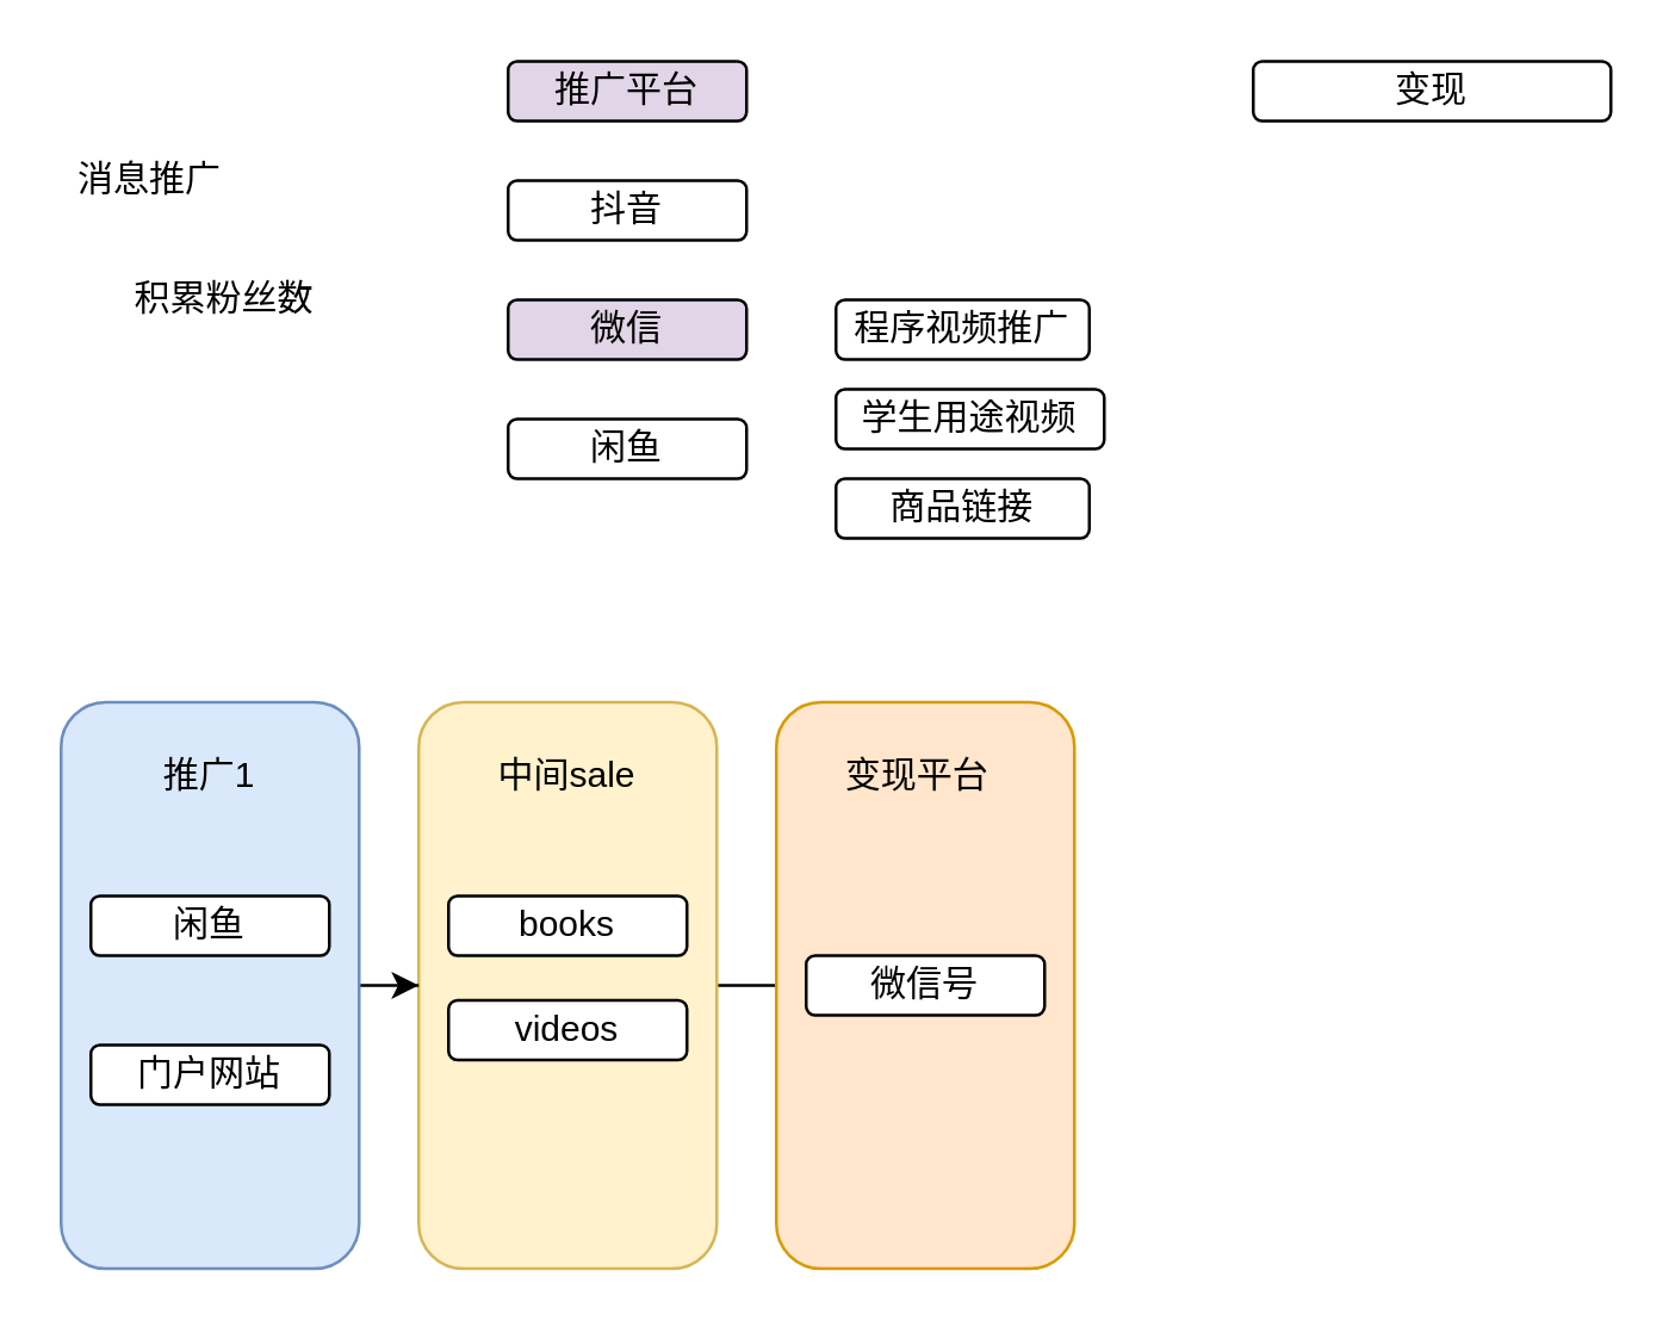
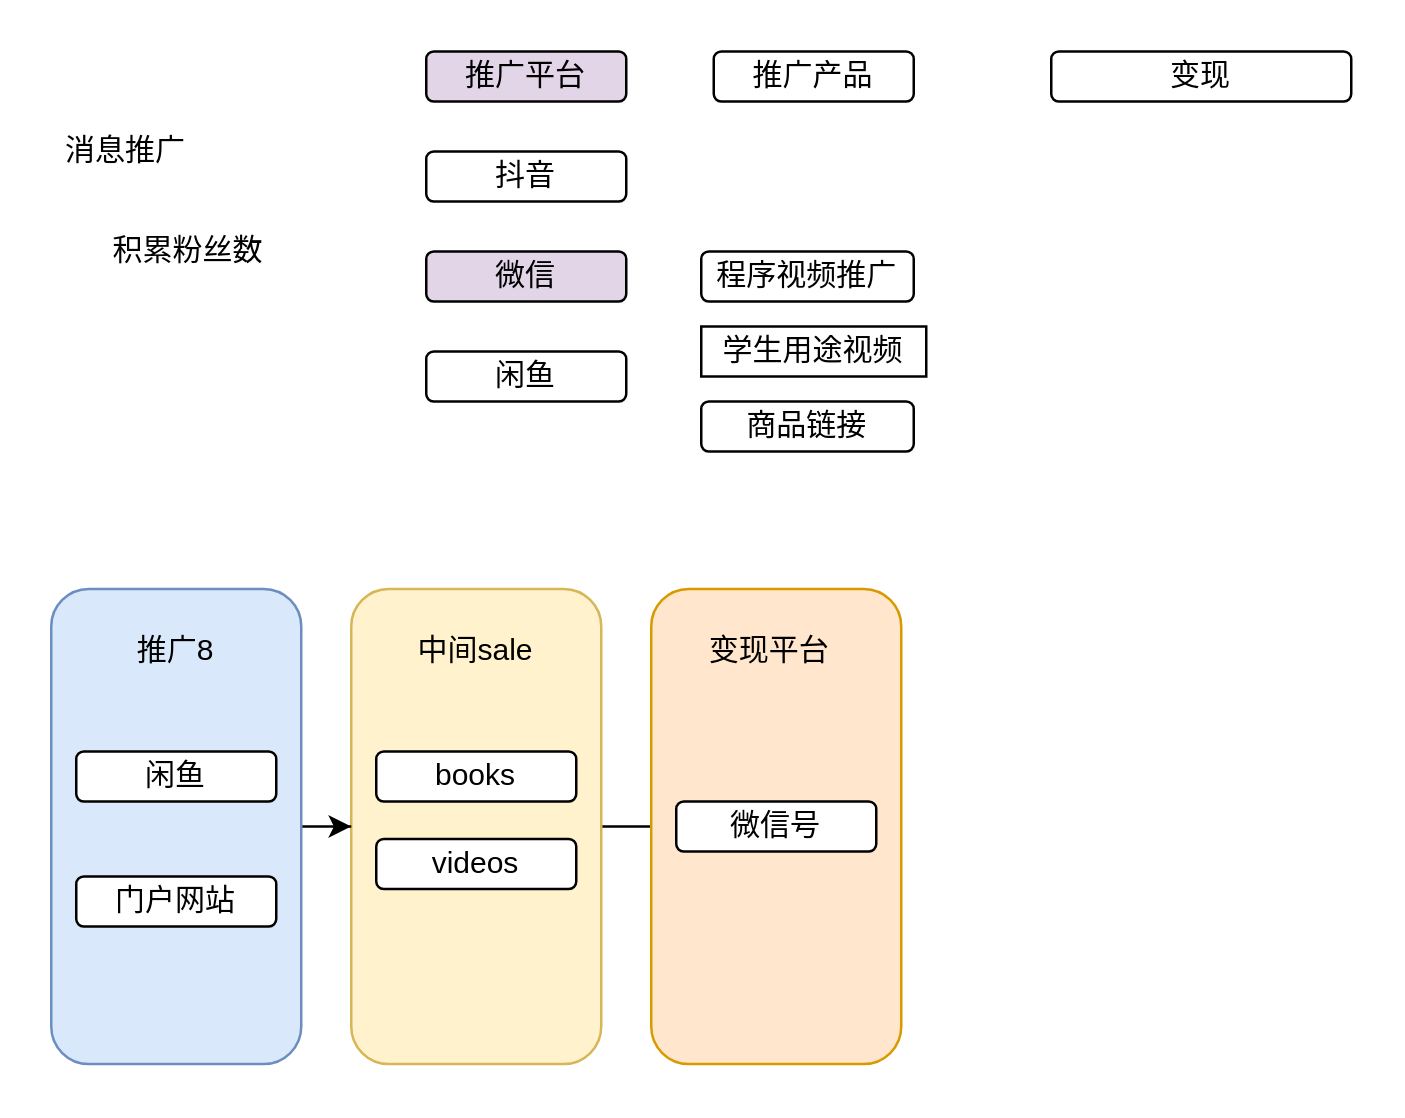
+ <mxCell id="11" value="推广产品" style="rounded=1;whiteSpace=wrap;html=1;" vertex="1" parent="1"><mxGeometry x="285" y="20" width="80" height="20" as="geometry" /></mxCell>
- <mxCell id="13" value="学生用途视频" style="rounded=1;whiteSpace=wrap;html=1;" vertex="1" parent="1"><mxGeometry x="280" y="130" width="90" height="20" as="geometry" /></mxCell>
+ <mxCell id="13" value="学生用途视频" style="whiteSpace=wrap;html=1;rounded=0;" vertex="1" parent="1"><mxGeometry x="280" y="130" width="90" height="20" as="geometry" /></mxCell>
- <mxCell id="22" value="推广1" style="text;html=1;strokeColor=none;fillColor=none;align=center;verticalAlign=middle;whiteSpace=wrap;rounded=0;" vertex="1" parent="1"><mxGeometry x="50" y="250" width="40" height="20" as="geometry" /></mxCell>
+ <mxCell id="22" value="推广8" style="text;html=1;strokeColor=none;fillColor=none;align=center;verticalAlign=middle;whiteSpace=wrap;rounded=0;" vertex="1" parent="1"><mxGeometry x="50" y="250" width="40" height="20" as="geometry" /></mxCell>
